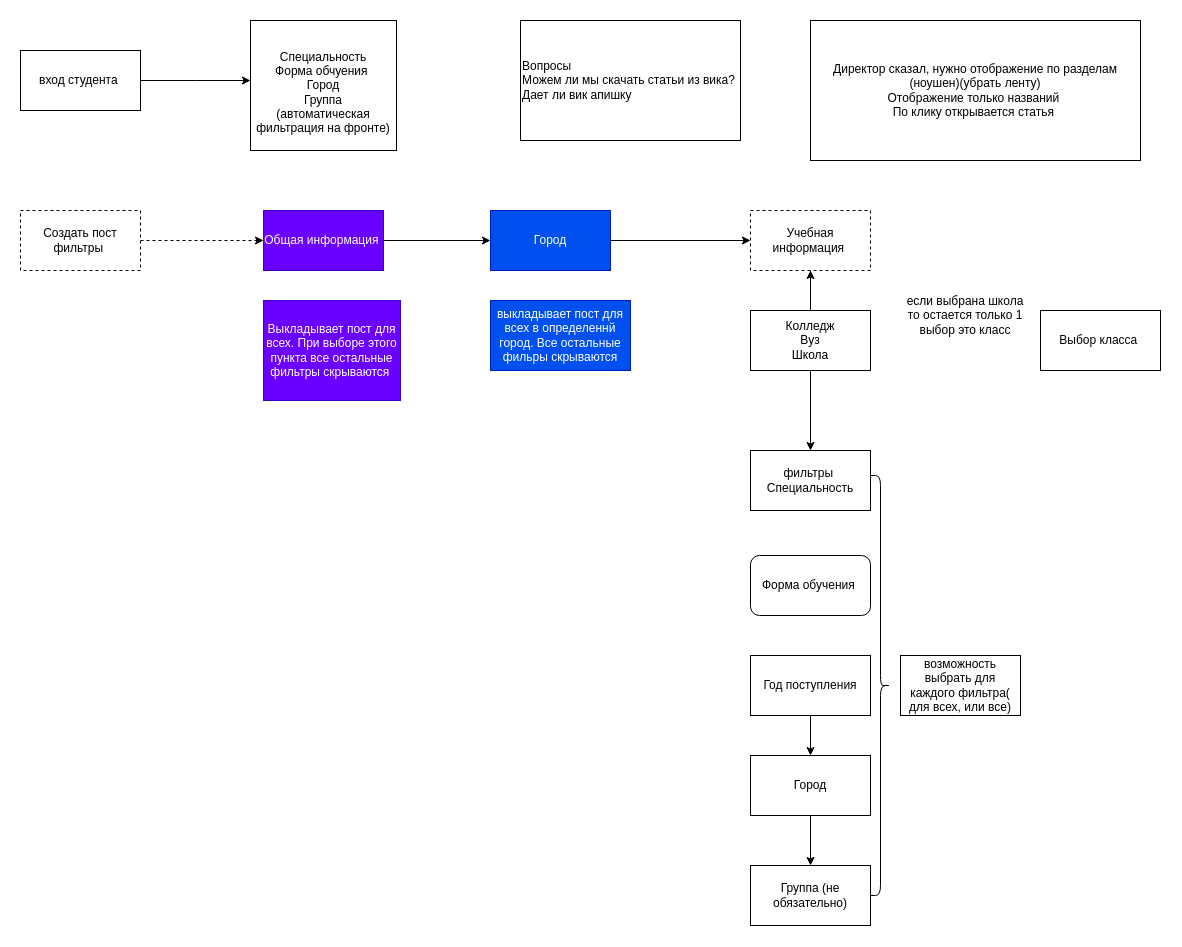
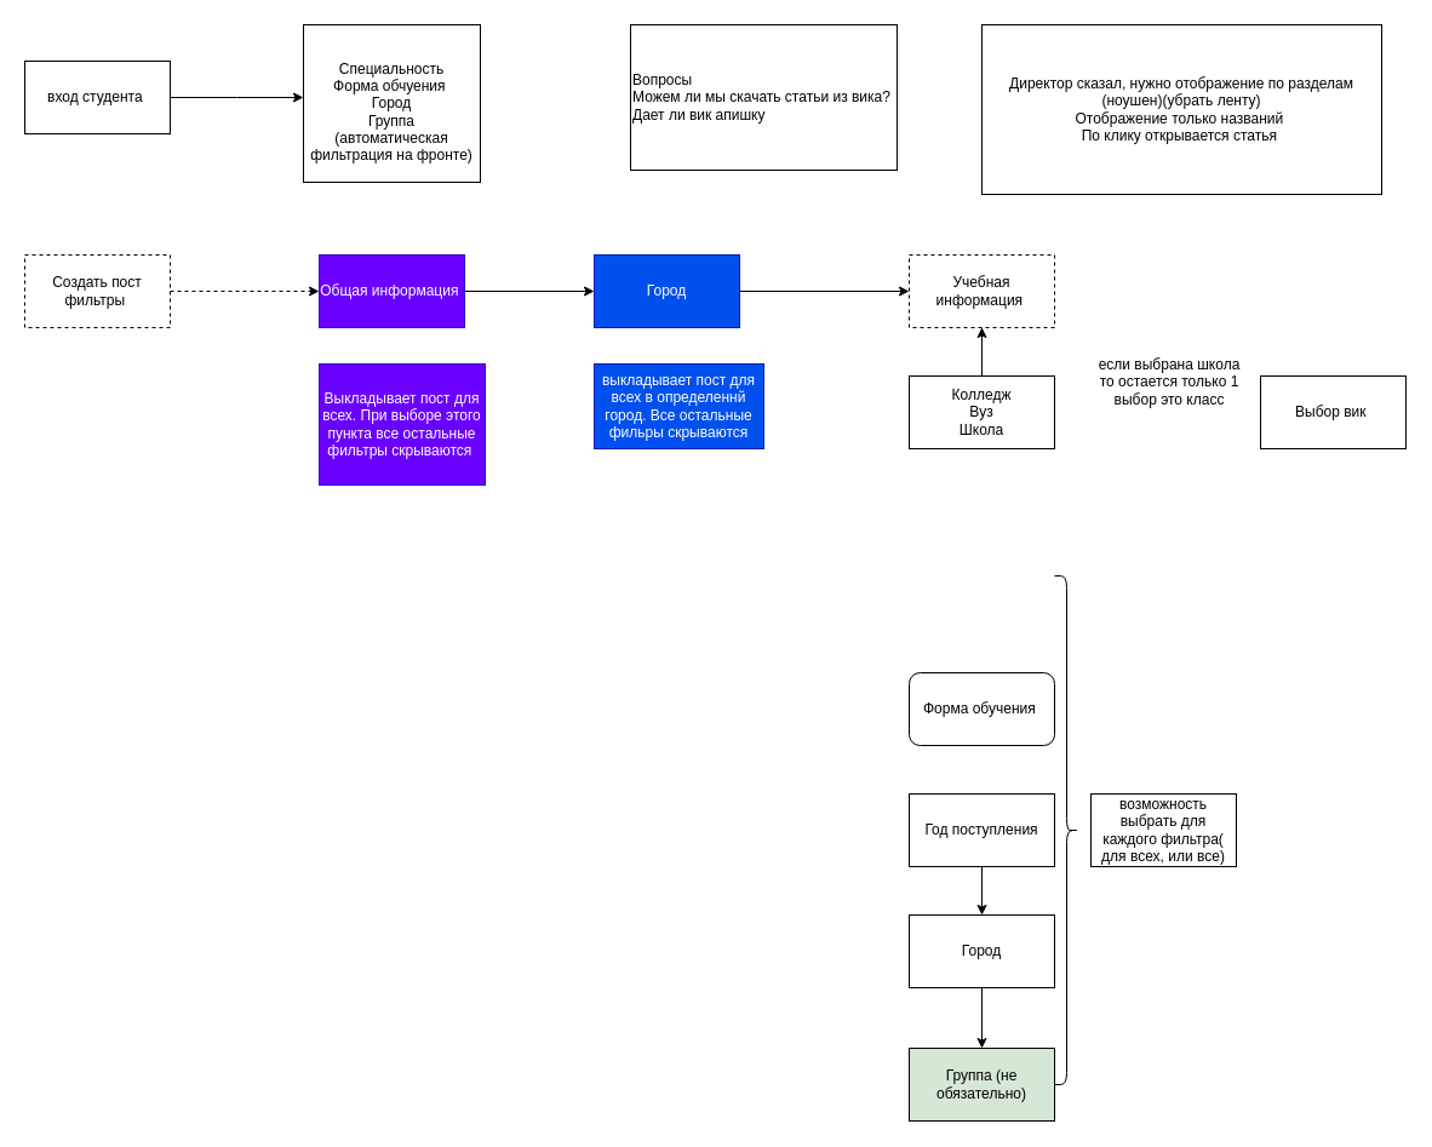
- <mxCell id="27" value="Выбор класса&amp;nbsp;" style="rounded=0;whiteSpace=wrap;html=1;" parent="1" vertex="1"><mxGeometry x="1040" y="310" width="120" height="60" as="geometry" /></mxCell>
+ <mxCell id="27" value="Выбор вик&amp;nbsp;" style="rounded=0;whiteSpace=wrap;html=1;" parent="1" vertex="1"><mxGeometry x="1040" y="310" width="120" height="60" as="geometry" /></mxCell>
- <mxCell id="24" style="edgeStyle=orthogonalEdgeStyle;rounded=0;orthogonalLoop=1;jettySize=auto;html=1;" parent="1" source="26" target="15" edge="1"><mxGeometry relative="1" as="geometry" /></mxCell>
- <mxCell id="15" value="фильтры&amp;nbsp;&lt;div&gt;Специальность&lt;/div&gt;" style="rounded=0;whiteSpace=wrap;html=1;" parent="1" vertex="1"><mxGeometry x="750" y="450" width="120" height="60" as="geometry" /></mxCell>
- <mxCell id="22" value="Группа (не обязательно)" style="rounded=0;whiteSpace=wrap;html=1;" parent="1" vertex="1"><mxGeometry x="750" y="865" width="120" height="60" as="geometry" /></mxCell>
+ <mxCell id="22" value="Группа (не обязательно)" style="rounded=0;whiteSpace=wrap;html=1;fillColor=#d5e8d4;" parent="1" vertex="1"><mxGeometry x="750" y="865" width="120" height="60" as="geometry" /></mxCell>
